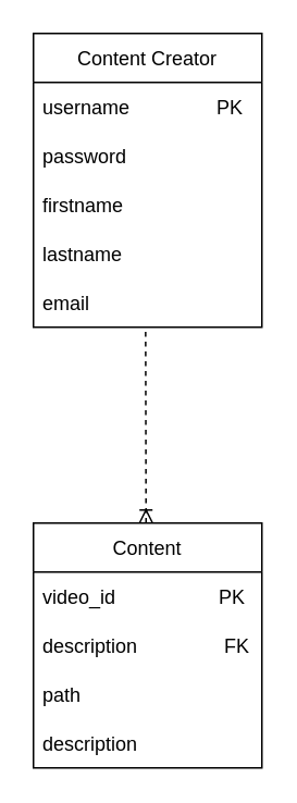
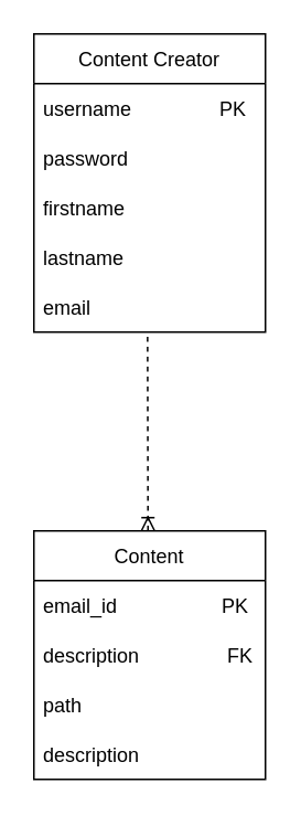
- <mxCell id="9" value="video_id                   PK" style="text;strokeColor=none;fillColor=none;align=left;verticalAlign=middle;spacingLeft=4;spacingRight=4;overflow=hidden;points=[[0,0.5],[1,0.5]];portConstraint=eastwest;rotatable=0;" vertex="1" parent="8"><mxGeometry y="30" width="140" height="30" as="geometry" /></mxCell>
+ <mxCell id="9" value="email_id                   PK" style="text;strokeColor=none;fillColor=none;align=left;verticalAlign=middle;spacingLeft=4;spacingRight=4;overflow=hidden;points=[[0,0.5],[1,0.5]];portConstraint=eastwest;rotatable=0;" vertex="1" parent="8"><mxGeometry y="30" width="140" height="30" as="geometry" /></mxCell>
